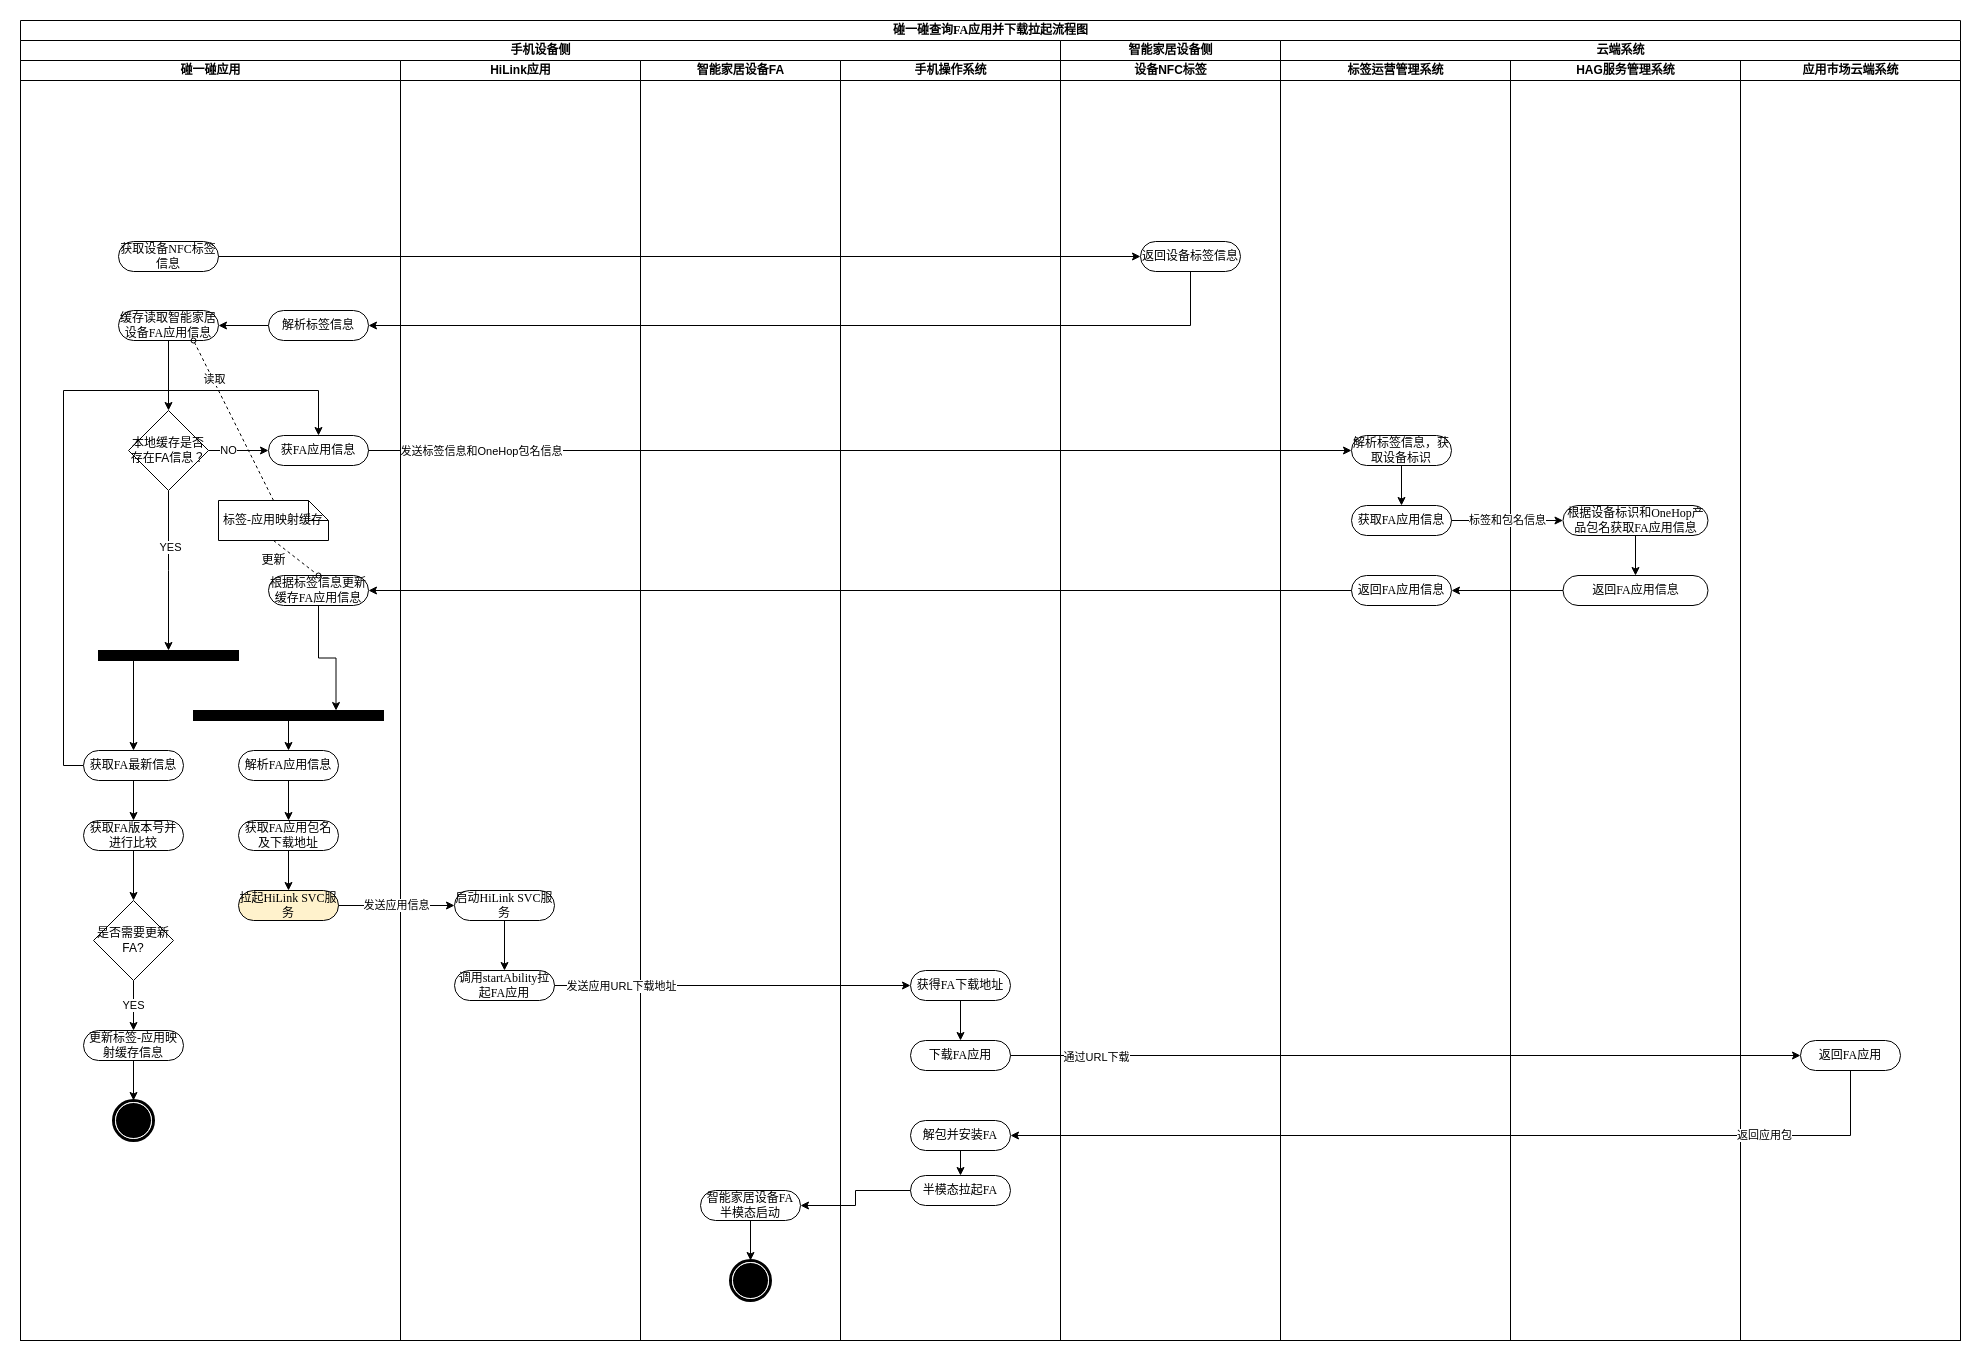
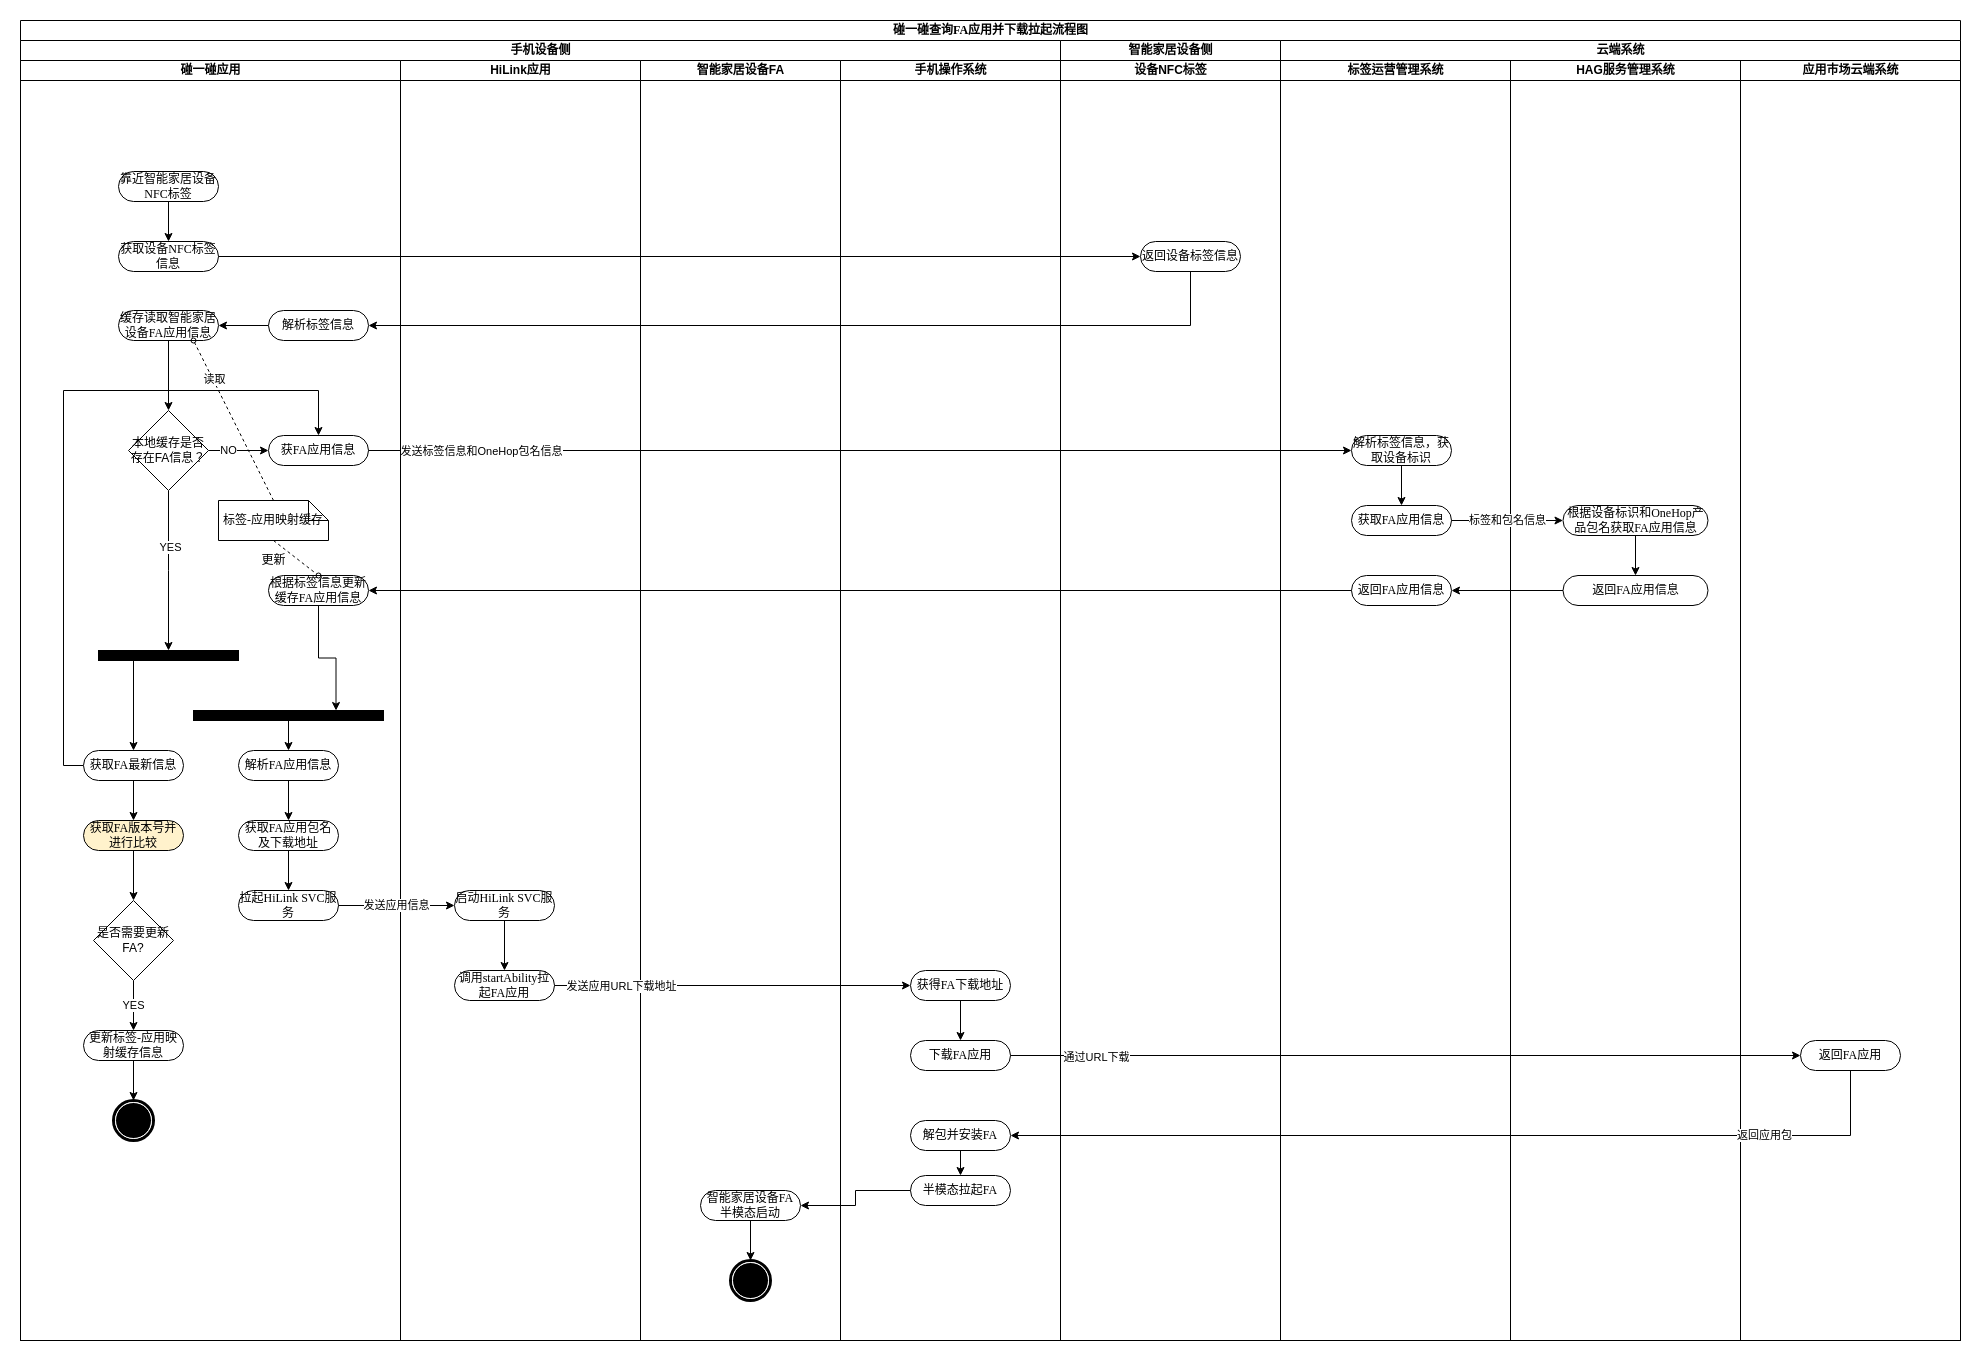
+ <mxCell id="16" value="靠近智能家居设备NFC标签" style="rounded=1;whiteSpace=wrap;html=1;shadow=0;comic=0;labelBackgroundColor=none;strokeWidth=1;fontFamily=Verdana;fontSize=12;align=center;arcSize=50;" vertex="1" parent="4"><mxGeometry x="98" y="111" width="100" height="30" as="geometry" /></mxCell>
+ <mxCell id="5" style="edgeStyle=orthogonalEdgeStyle;rounded=0;orthogonalLoop=1;jettySize=auto;html=1;exitX=0.5;exitY=1;exitDx=0;exitDy=0;entryX=0.5;entryY=0;entryDx=0;entryDy=0;" edge="1" parent="4" source="16" target="17"><mxGeometry relative="1" as="geometry" /></mxCell>
- <mxCell id="10" value="获取FA版本号并进行比较" style="rounded=1;whiteSpace=wrap;html=1;shadow=0;comic=0;labelBackgroundColor=none;strokeWidth=1;fontFamily=Verdana;fontSize=12;align=center;arcSize=50;" vertex="1" parent="4"><mxGeometry x="63" y="760" width="100" height="30" as="geometry" /></mxCell>
+ <mxCell id="10" value="获取FA版本号并进行比较" style="rounded=1;whiteSpace=wrap;html=1;shadow=0;comic=0;labelBackgroundColor=none;strokeWidth=1;fontFamily=Verdana;fontSize=12;align=center;arcSize=50;fillColor=#fff2cc;" vertex="1" parent="4"><mxGeometry x="63" y="760" width="100" height="30" as="geometry" /></mxCell>
- <mxCell id="27" value="拉起HiLink SVC服务" style="rounded=1;whiteSpace=wrap;html=1;shadow=0;comic=0;labelBackgroundColor=none;strokeWidth=1;fontFamily=Verdana;fontSize=12;align=center;arcSize=50;fillColor=#fff2cc;" vertex="1" parent="4"><mxGeometry x="218" y="830" width="100" height="30" as="geometry" /></mxCell>
+ <mxCell id="27" value="拉起HiLink SVC服务" style="rounded=1;whiteSpace=wrap;html=1;shadow=0;comic=0;labelBackgroundColor=none;strokeWidth=1;fontFamily=Verdana;fontSize=12;align=center;arcSize=50;" vertex="1" parent="4"><mxGeometry x="218" y="830" width="100" height="30" as="geometry" /></mxCell>
